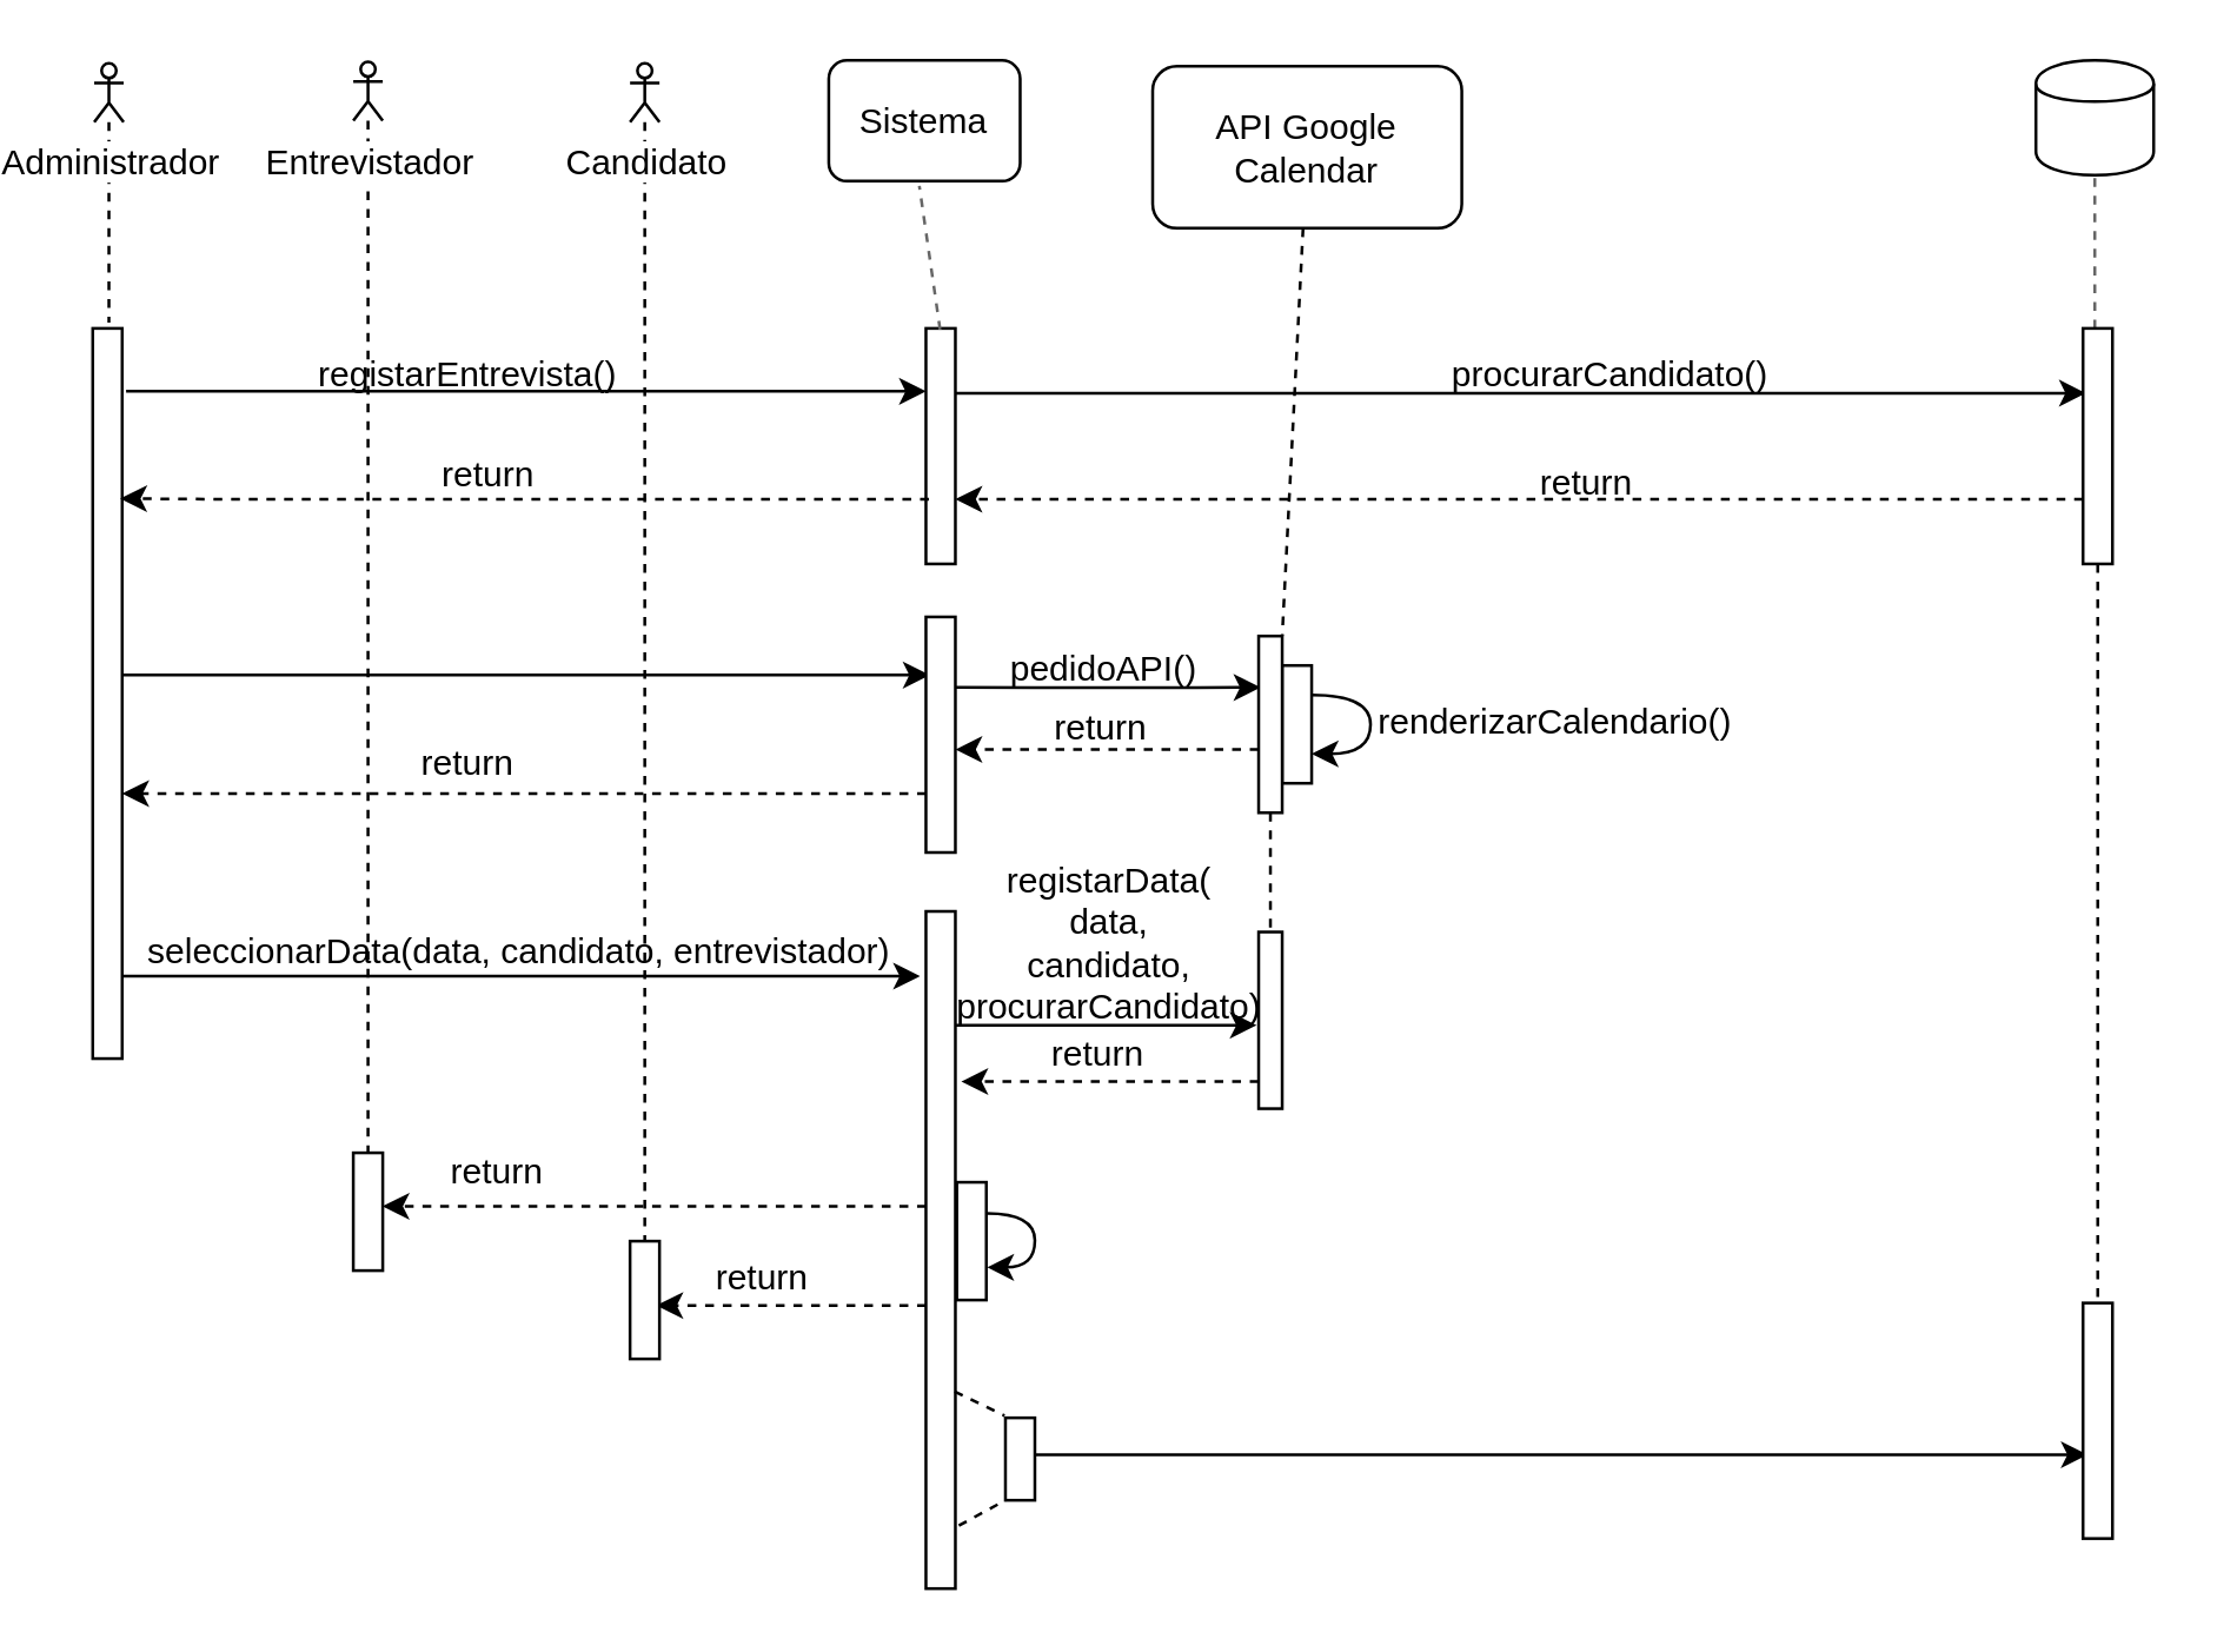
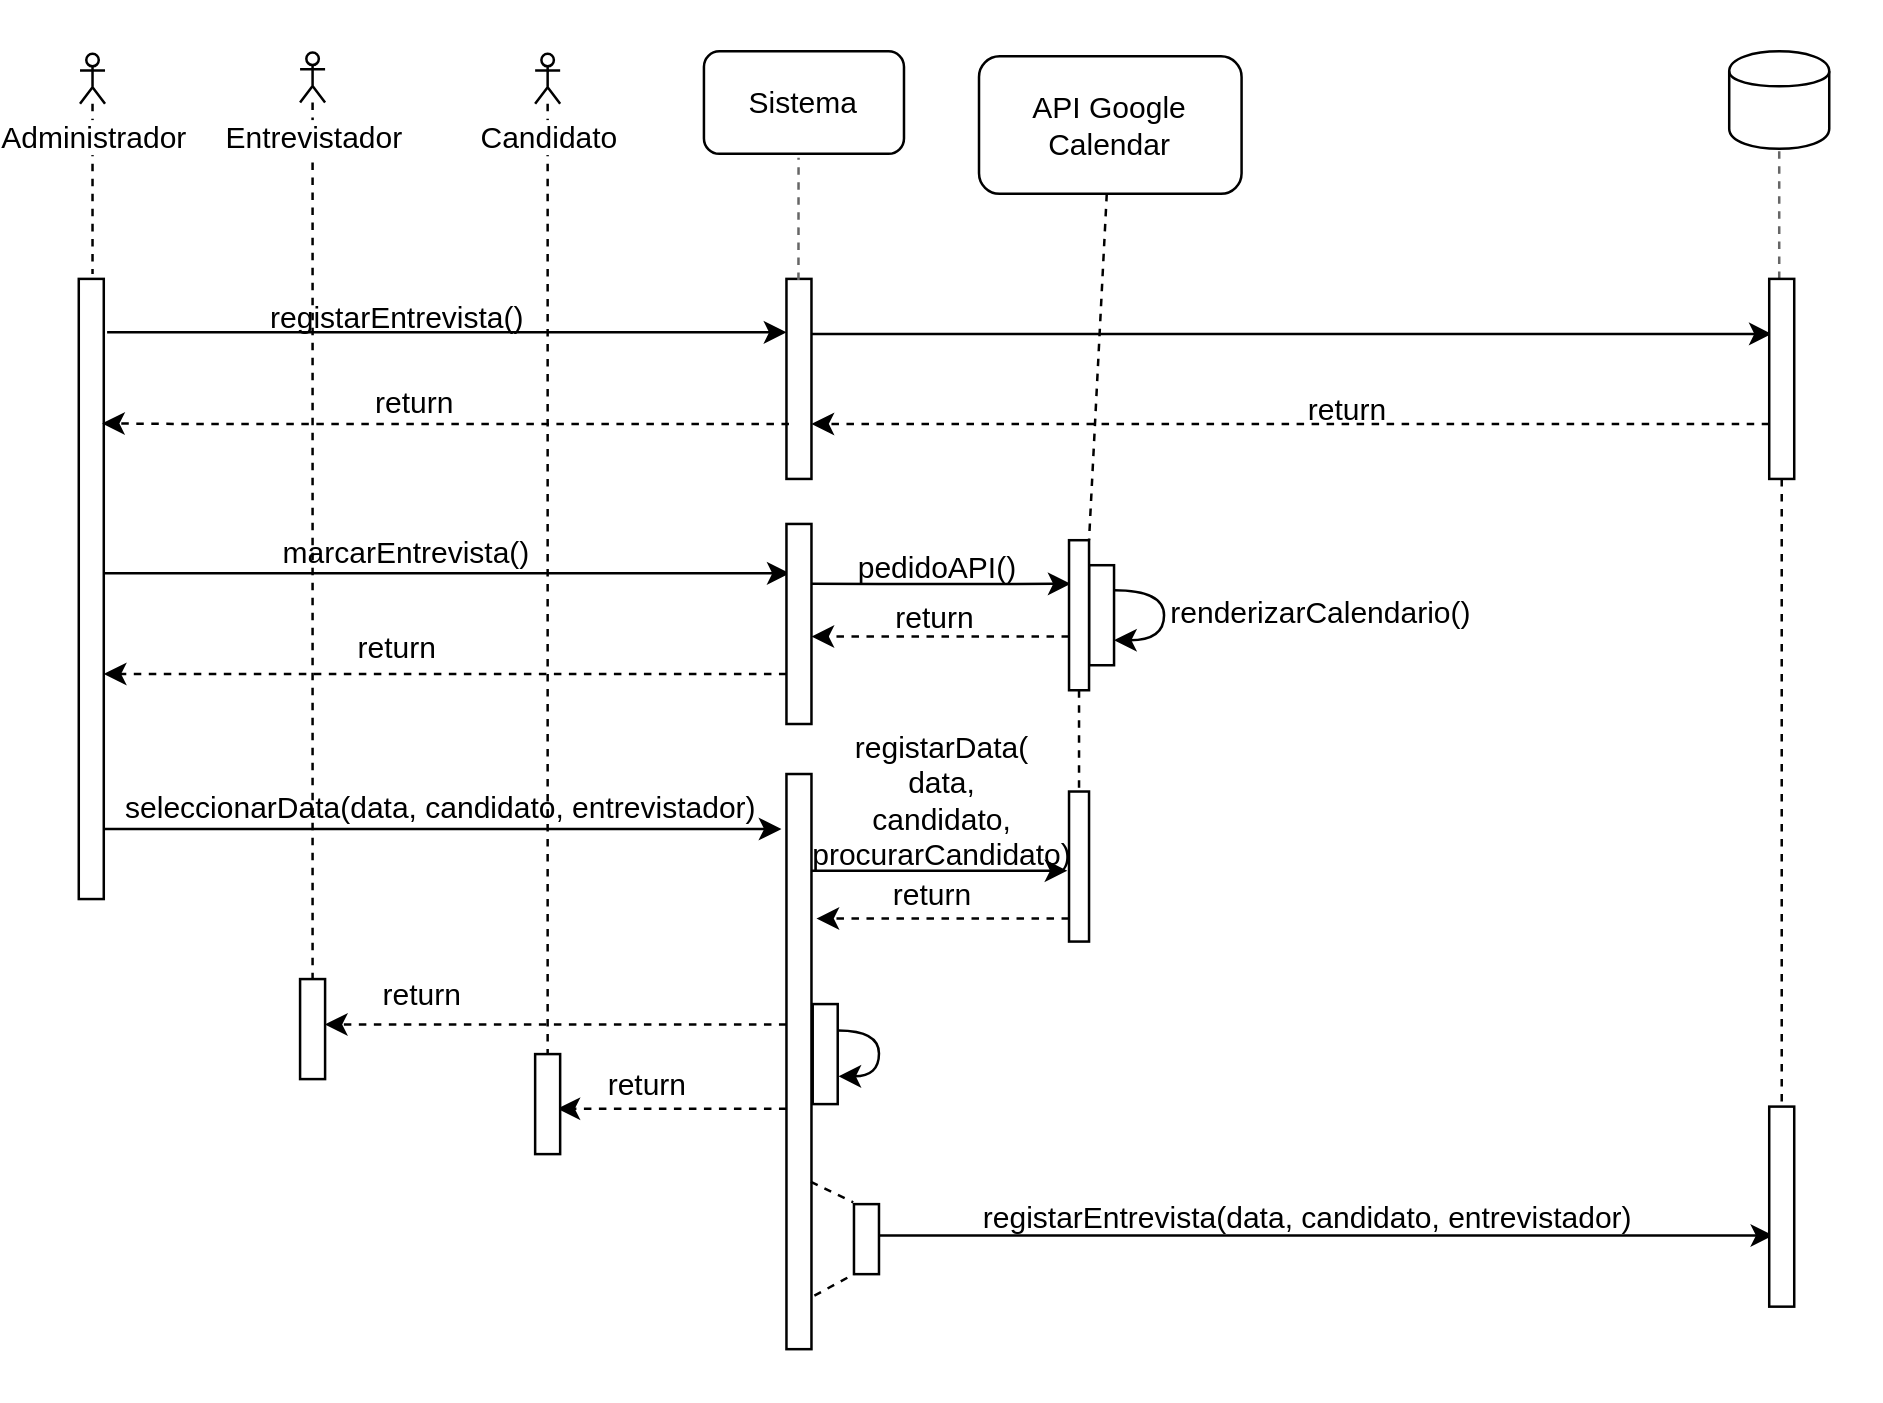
- <mxCell id="16" value="Sistema" style="rounded=1;whiteSpace=wrap;html=1;" vertex="1" parent="1"><mxGeometry x="270" y="20" width="65" height="41" as="geometry" /></mxCell>
+ <mxCell id="16" value="Sistema" style="rounded=1;whiteSpace=wrap;html=1;" vertex="1" parent="1"><mxGeometry x="270" y="20" width="80" height="41" as="geometry" /></mxCell>
- <mxCell id="25" value="procurarCandidato()" style="text;html=1;resizable=0;points=[];autosize=1;align=left;verticalAlign=top;spacingTop=-4;" vertex="1" parent="1"><mxGeometry x="480" y="117" width="120" height="20" as="geometry" /></mxCell>
+ <mxCell id="15" value="marcarEntrevista()" style="text;html=1;resizable=0;points=[];autosize=1;align=left;verticalAlign=top;spacingTop=-4;" vertex="1" parent="1"><mxGeometry x="100" y="211" width="110" height="20" as="geometry" /></mxCell>
+ <mxCell id="61" value="registarEntrevista(data, candidato, entrevistador)" style="text;html=1;resizable=0;points=[];autosize=1;align=left;verticalAlign=top;spacingTop=-4;" vertex="1" parent="1"><mxGeometry x="380" y="477" width="270" height="20" as="geometry" /></mxCell>
